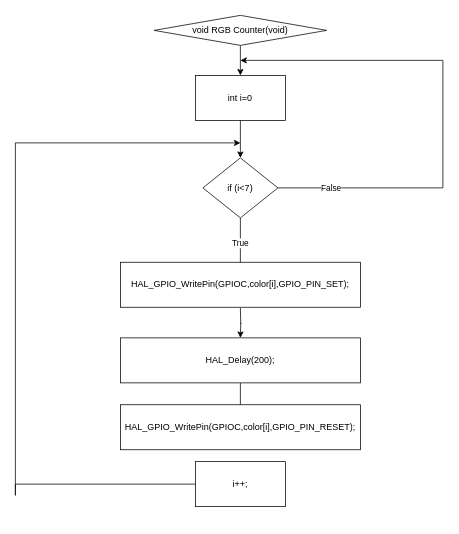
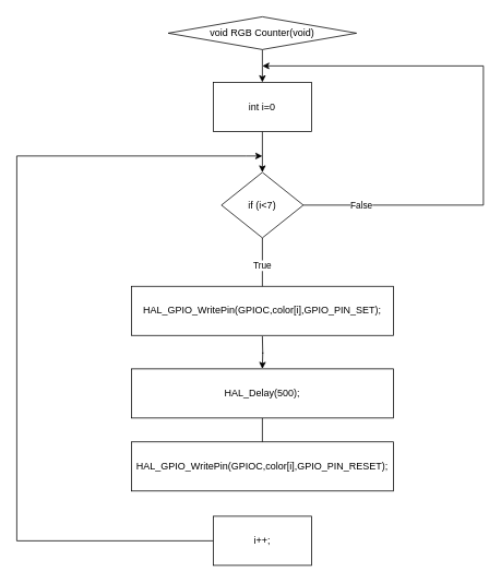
- <mxCell id="12" value="HAL_Delay(200);" style="rounded=0;whiteSpace=wrap;html=1;" vertex="1" parent="1"><mxGeometry x="160" y="450" width="320" height="60" as="geometry" /></mxCell>
+ <mxCell id="12" value="HAL_Delay(500);" style="rounded=0;whiteSpace=wrap;html=1;" vertex="1" parent="1"><mxGeometry x="160" y="450" width="320" height="60" as="geometry" /></mxCell>
- <mxCell id="15" value="i++;" style="rounded=0;whiteSpace=wrap;html=1;" vertex="1" parent="1"><mxGeometry x="260" y="615" width="120" height="60" as="geometry" /></mxCell>
+ <mxCell id="15" value="i++;" style="rounded=0;whiteSpace=wrap;html=1;" vertex="1" parent="1"><mxGeometry x="260" y="630" width="120" height="60" as="geometry" /></mxCell>
